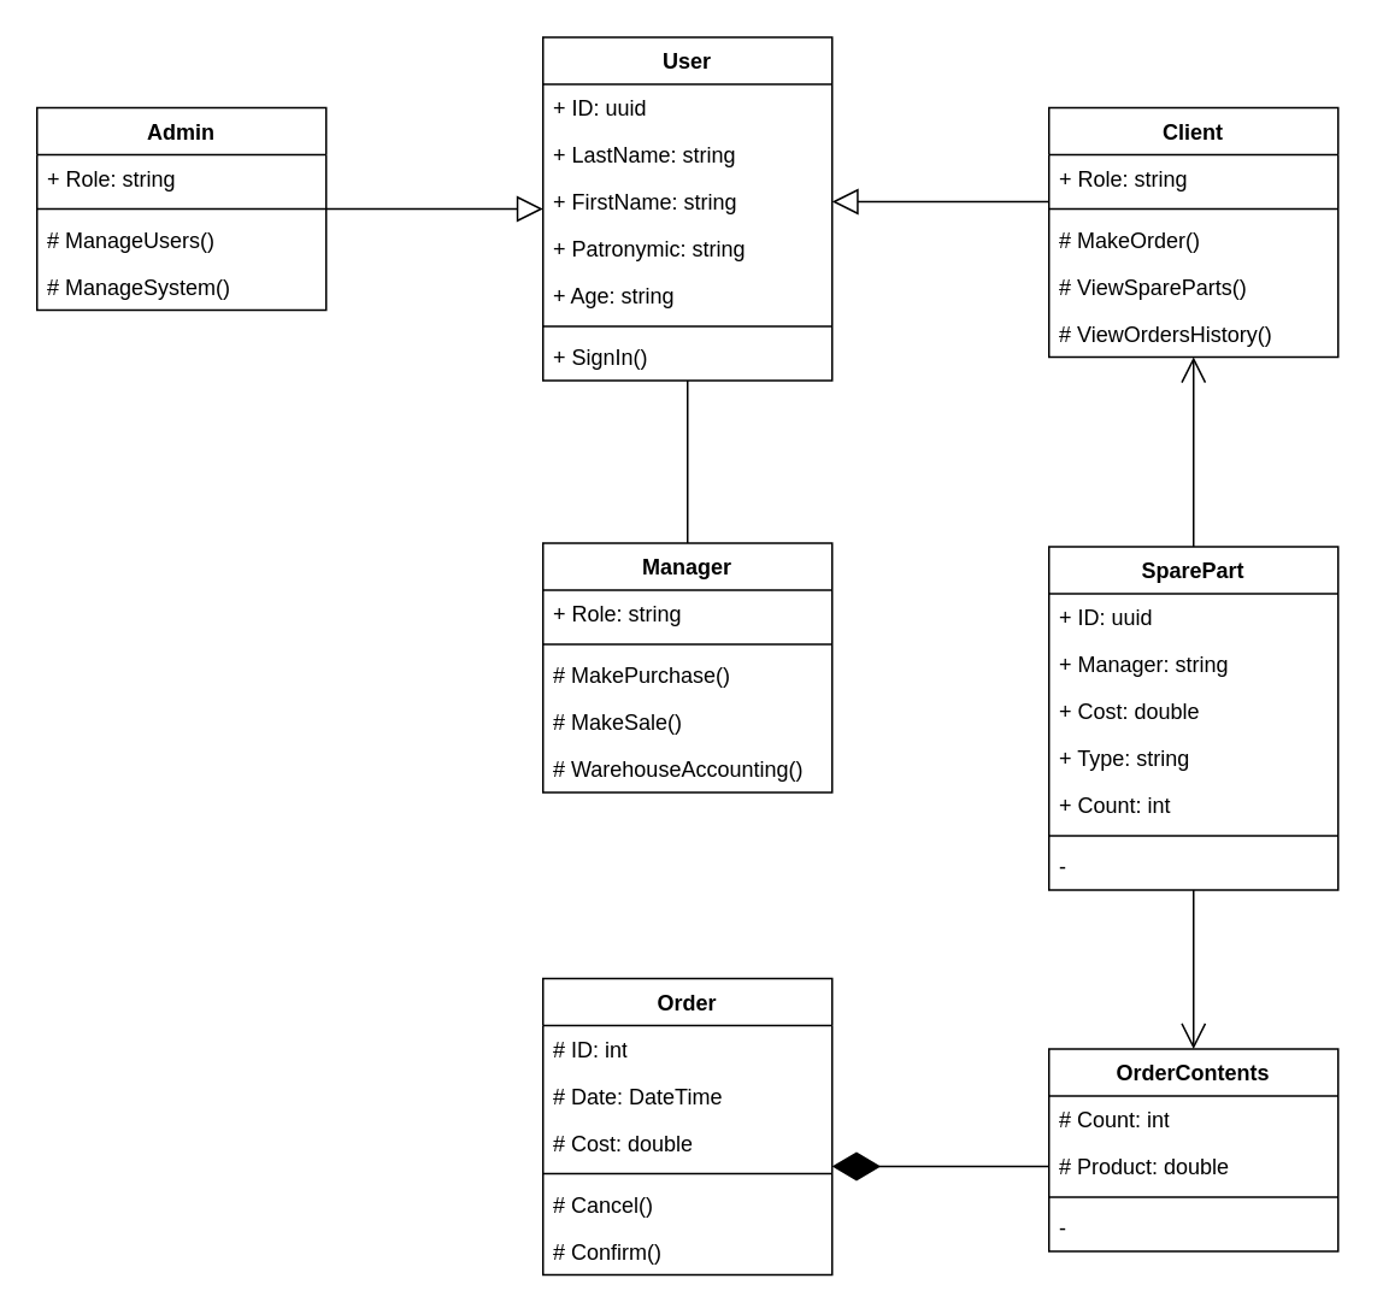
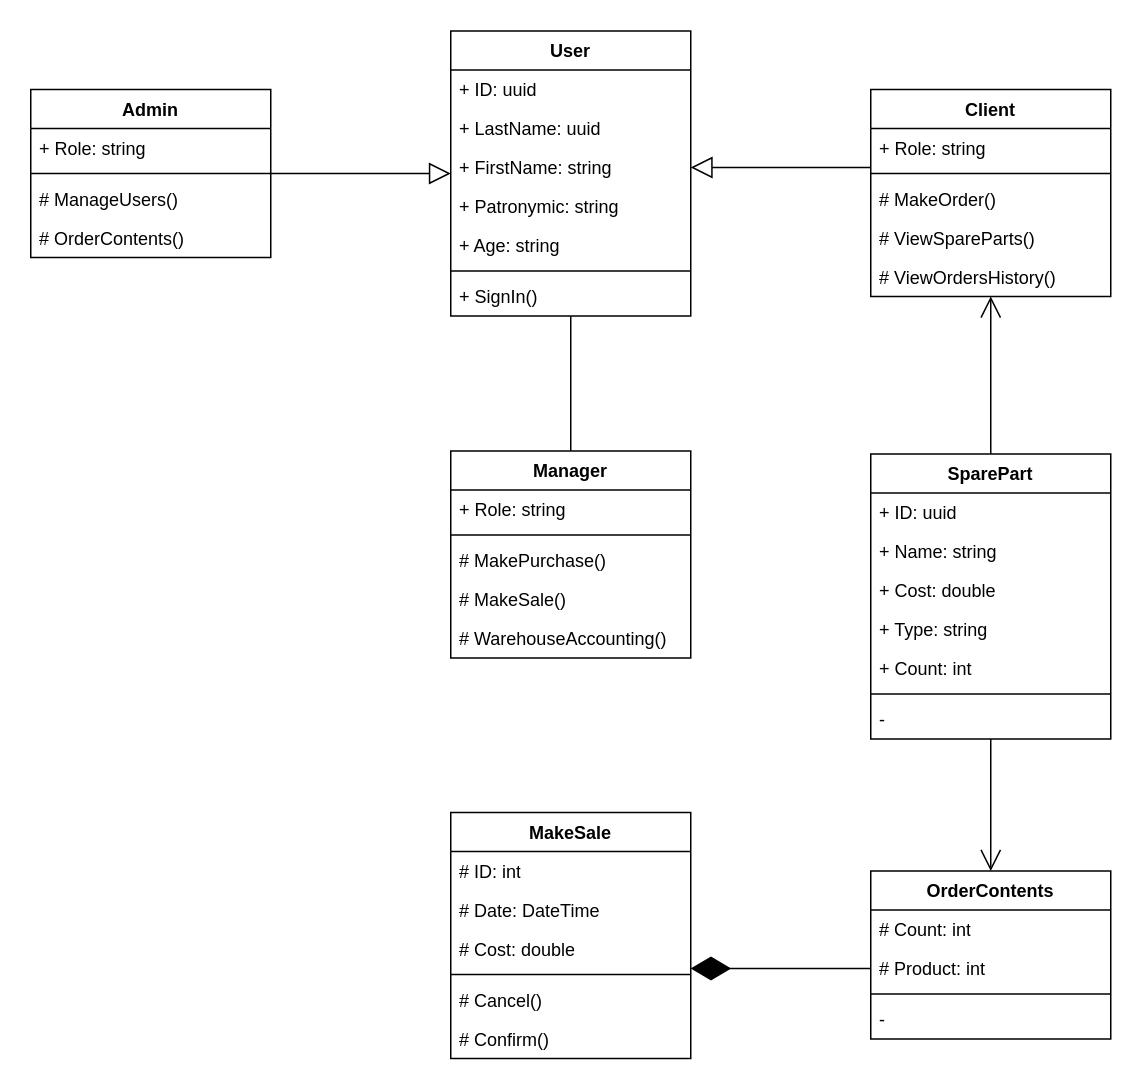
- <mxCell id="4" value="+ LastName: string" style="text;strokeColor=none;fillColor=none;align=left;verticalAlign=top;spacingLeft=4;spacingRight=4;overflow=hidden;rotatable=0;points=[[0,0.5],[1,0.5]];portConstraint=eastwest;whiteSpace=wrap;html=1;" parent="2" vertex="1"><mxGeometry y="52" width="160" height="26" as="geometry" /></mxCell>
+ <mxCell id="4" value="+ LastName: uuid" style="text;strokeColor=none;fillColor=none;align=left;verticalAlign=top;spacingLeft=4;spacingRight=4;overflow=hidden;rotatable=0;points=[[0,0.5],[1,0.5]];portConstraint=eastwest;whiteSpace=wrap;html=1;" parent="2" vertex="1"><mxGeometry y="52" width="160" height="26" as="geometry" /></mxCell>
- <mxCell id="14" value="# ManageSystem()" style="text;strokeColor=none;fillColor=none;align=left;verticalAlign=top;spacingLeft=4;spacingRight=4;overflow=hidden;rotatable=0;points=[[0,0.5],[1,0.5]];portConstraint=eastwest;whiteSpace=wrap;html=1;" parent="10" vertex="1"><mxGeometry y="86" width="160" height="26" as="geometry" /></mxCell>
+ <mxCell id="14" value="# OrderContents()" style="text;strokeColor=none;fillColor=none;align=left;verticalAlign=top;spacingLeft=4;spacingRight=4;overflow=hidden;rotatable=0;points=[[0,0.5],[1,0.5]];portConstraint=eastwest;whiteSpace=wrap;html=1;" parent="10" vertex="1"><mxGeometry y="86" width="160" height="26" as="geometry" /></mxCell>
- <mxCell id="37" value="+ Manager: string" style="text;strokeColor=none;fillColor=none;align=left;verticalAlign=top;spacingLeft=4;spacingRight=4;overflow=hidden;rotatable=0;points=[[0,0.5],[1,0.5]];portConstraint=eastwest;whiteSpace=wrap;html=1;" parent="35" vertex="1"><mxGeometry y="52" width="160" height="26" as="geometry" /></mxCell>
+ <mxCell id="37" value="+ Name: string" style="text;strokeColor=none;fillColor=none;align=left;verticalAlign=top;spacingLeft=4;spacingRight=4;overflow=hidden;rotatable=0;points=[[0,0.5],[1,0.5]];portConstraint=eastwest;whiteSpace=wrap;html=1;" parent="35" vertex="1"><mxGeometry y="52" width="160" height="26" as="geometry" /></mxCell>
- <mxCell id="23" value="Order" style="swimlane;fontStyle=1;align=center;verticalAlign=top;childLayout=stackLayout;horizontal=1;startSize=26;horizontalStack=0;resizeParent=1;resizeParentMax=0;resizeLast=0;collapsible=1;marginBottom=0;whiteSpace=wrap;html=1;" parent="1" vertex="1"><mxGeometry x="300" y="541" width="160" height="164" as="geometry" /></mxCell>
+ <mxCell id="23" value="MakeSale" style="swimlane;fontStyle=1;align=center;verticalAlign=top;childLayout=stackLayout;horizontal=1;startSize=26;horizontalStack=0;resizeParent=1;resizeParentMax=0;resizeLast=0;collapsible=1;marginBottom=0;whiteSpace=wrap;html=1;" parent="1" vertex="1"><mxGeometry x="300" y="541" width="160" height="164" as="geometry" /></mxCell>
- <mxCell id="32" value="# Product: double" style="text;strokeColor=none;fillColor=none;align=left;verticalAlign=top;spacingLeft=4;spacingRight=4;overflow=hidden;rotatable=0;points=[[0,0.5],[1,0.5]];portConstraint=eastwest;whiteSpace=wrap;html=1;" parent="30" vertex="1"><mxGeometry y="52" width="160" height="26" as="geometry" /></mxCell>
+ <mxCell id="32" value="# Product: int" style="text;strokeColor=none;fillColor=none;align=left;verticalAlign=top;spacingLeft=4;spacingRight=4;overflow=hidden;rotatable=0;points=[[0,0.5],[1,0.5]];portConstraint=eastwest;whiteSpace=wrap;html=1;" parent="30" vertex="1"><mxGeometry y="52" width="160" height="26" as="geometry" /></mxCell>
